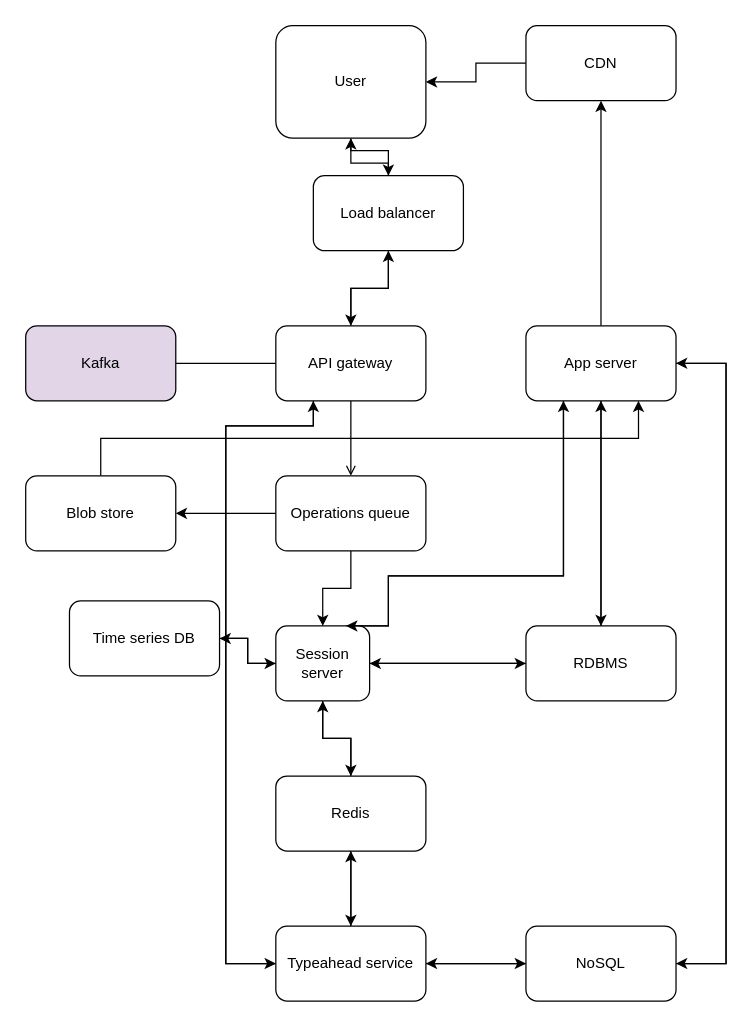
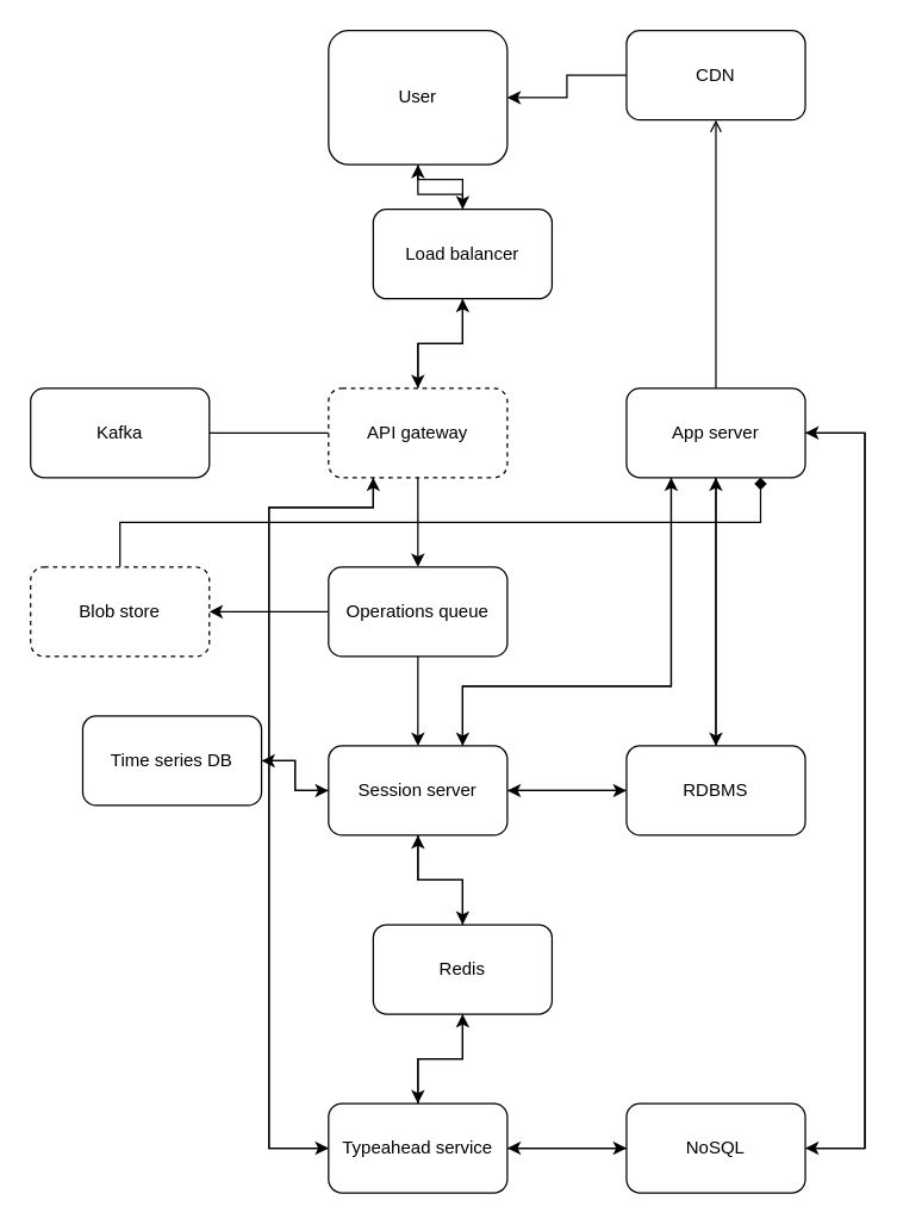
- <mxCell id="34" style="edgeStyle=orthogonalEdgeStyle;rounded=0;orthogonalLoop=1;jettySize=auto;html=1;exitX=0.5;exitY=0;exitDx=0;exitDy=0;" edge="1" parent="1" source="38" target="28"><mxGeometry relative="1" as="geometry" /></mxCell>
+ <mxCell id="34" style="edgeStyle=orthogonalEdgeStyle;rounded=0;orthogonalLoop=1;jettySize=auto;html=1;exitX=0.5;exitY=0;exitDx=0;exitDy=0;endArrow=open;" edge="1" parent="1" source="38" target="28"><mxGeometry relative="1" as="geometry" /></mxCell>
- <mxCell id="31" value="Kafka" style="rounded=1;whiteSpace=wrap;html=1;fillColor=#e1d5e7;" vertex="1" parent="1"><mxGeometry x="20" y="260" width="120" height="60" as="geometry" /></mxCell>
+ <mxCell id="31" value="Kafka" style="rounded=1;whiteSpace=wrap;html=1;" vertex="1" parent="1"><mxGeometry x="20" y="260" width="120" height="60" as="geometry" /></mxCell>
- <mxCell id="9" value="API gateway" style="rounded=1;whiteSpace=wrap;html=1;" parent="1" vertex="1"><mxGeometry x="220" y="260" width="120" height="60" as="geometry" /></mxCell>
+ <mxCell id="9" value="API gateway" style="rounded=1;whiteSpace=wrap;html=1;dashed=1;" parent="1" vertex="1"><mxGeometry x="220" y="260" width="120" height="60" as="geometry" /></mxCell>
- <mxCell id="32" style="edgeStyle=orthogonalEdgeStyle;rounded=0;orthogonalLoop=1;jettySize=auto;html=1;exitX=0.5;exitY=0;exitDx=0;exitDy=0;entryX=0.75;entryY=1;entryDx=0;entryDy=0;" edge="1" parent="1" source="33" target="38"><mxGeometry relative="1" as="geometry" /></mxCell>
+ <mxCell id="32" style="edgeStyle=orthogonalEdgeStyle;rounded=0;orthogonalLoop=1;jettySize=auto;html=1;exitX=0.5;exitY=0;exitDx=0;exitDy=0;entryX=0.75;entryY=1;entryDx=0;entryDy=0;endArrow=diamond;" edge="1" parent="1" source="33" target="38"><mxGeometry relative="1" as="geometry" /></mxCell>
- <mxCell id="6" style="edgeStyle=orthogonalEdgeStyle;rounded=0;orthogonalLoop=1;jettySize=auto;html=1;exitX=0.5;exitY=1;exitDx=0;exitDy=0;entryX=0.5;entryY=0;entryDx=0;entryDy=0;endArrow=open;" parent="1" source="9" target="14" edge="1"><mxGeometry relative="1" as="geometry" /></mxCell>
+ <mxCell id="6" style="edgeStyle=orthogonalEdgeStyle;rounded=0;orthogonalLoop=1;jettySize=auto;html=1;exitX=0.5;exitY=1;exitDx=0;exitDy=0;entryX=0.5;entryY=0;entryDx=0;entryDy=0;" parent="1" source="9" target="14" edge="1"><mxGeometry relative="1" as="geometry" /></mxCell>
- <mxCell id="33" value="Blob store" style="rounded=1;whiteSpace=wrap;html=1;" vertex="1" parent="1"><mxGeometry x="20" y="380" width="120" height="60" as="geometry" /></mxCell>
+ <mxCell id="33" value="Blob store" style="rounded=1;whiteSpace=wrap;html=1;dashed=1;" vertex="1" parent="1"><mxGeometry x="20" y="380" width="120" height="60" as="geometry" /></mxCell>
- <mxCell id="19" value="Session server" style="rounded=1;whiteSpace=wrap;html=1;" parent="1" vertex="1"><mxGeometry x="220" y="500" width="75" height="60" as="geometry" /></mxCell>
+ <mxCell id="19" value="Session server" style="rounded=1;whiteSpace=wrap;html=1;" parent="1" vertex="1"><mxGeometry x="220" y="500" width="120" height="60" as="geometry" /></mxCell>
- <mxCell id="22" value="Redis" style="rounded=1;whiteSpace=wrap;html=1;" vertex="1" parent="1"><mxGeometry x="220" y="620" width="120" height="60" as="geometry" /></mxCell>
+ <mxCell id="22" value="Redis" style="rounded=1;whiteSpace=wrap;html=1;" vertex="1" parent="1"><mxGeometry x="250" y="620" width="120" height="60" as="geometry" /></mxCell>
